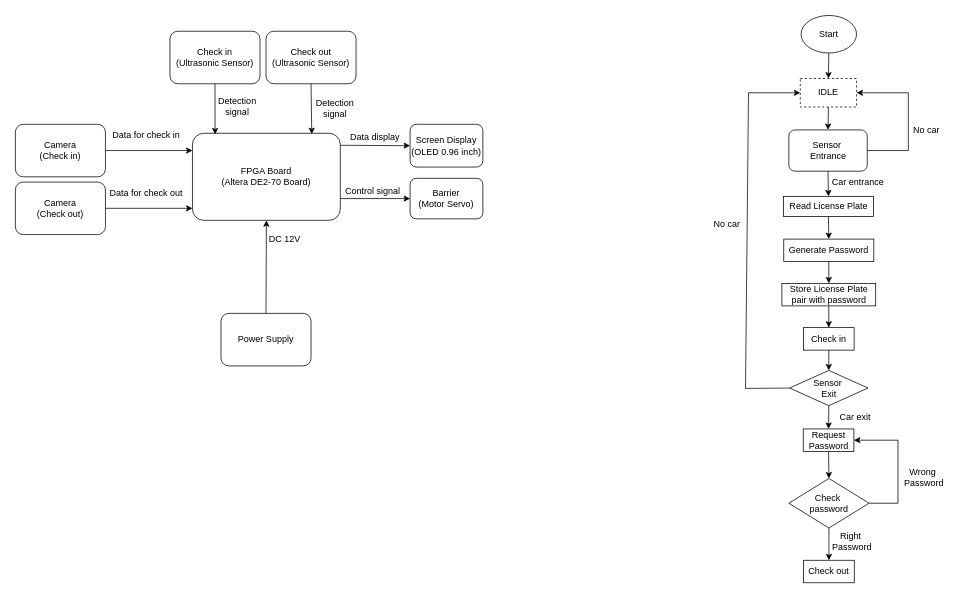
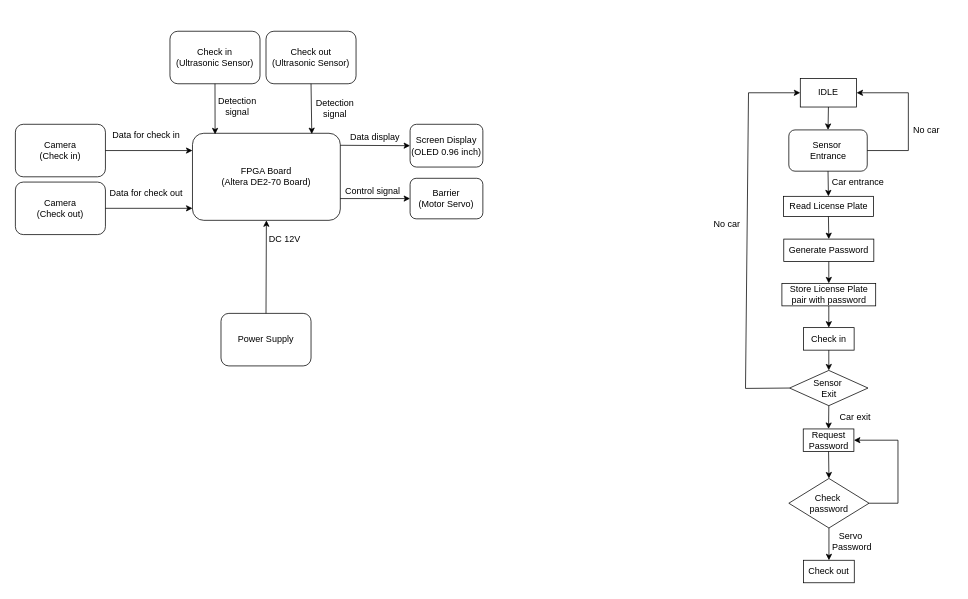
- <mxCell id="24" value="Start" style="ellipse;whiteSpace=wrap;html=1;" vertex="1" parent="1"><mxGeometry x="1067" y="20" width="74" height="50" as="geometry" /></mxCell>
- <mxCell id="26" value="" style="endArrow=classic;html=1;rounded=0;exitX=0.5;exitY=1;exitDx=0;exitDy=0;entryX=0.5;entryY=0;entryDx=0;entryDy=0;" edge="1" parent="1" source="24" target="25"><mxGeometry width="50" height="50" relative="1" as="geometry"><mxPoint x="1157" y="105" as="sourcePoint" /><mxPoint x="1207" y="55" as="targetPoint" /></mxGeometry></mxCell>
- <mxCell id="25" value="IDLE" style="rounded=0;whiteSpace=wrap;html=1;dashed=1;" vertex="1" parent="1"><mxGeometry x="1066" y="104" width="75" height="38" as="geometry" /></mxCell>
+ <mxCell id="25" value="IDLE" style="rounded=0;whiteSpace=wrap;html=1;" vertex="1" parent="1"><mxGeometry x="1066" y="104" width="75" height="38" as="geometry" /></mxCell>
- <mxCell id="49" value="Wrong&amp;nbsp;&lt;div&gt;Password&lt;/div&gt;" style="text;html=1;align=center;verticalAlign=middle;whiteSpace=wrap;rounded=0;" vertex="1" parent="1"><mxGeometry x="1195.19" y="621" width="72" height="30" as="geometry" /></mxCell>
- <mxCell id="50" value="Right&amp;nbsp;&lt;div&gt;Password&lt;/div&gt;" style="text;html=1;align=center;verticalAlign=middle;whiteSpace=wrap;rounded=0;" vertex="1" parent="1"><mxGeometry x="1102.19" y="706" width="66" height="30" as="geometry" /></mxCell>
+ <mxCell id="50" value="Servo&amp;nbsp;&lt;div&gt;Password&lt;/div&gt;" style="text;html=1;align=center;verticalAlign=middle;whiteSpace=wrap;rounded=0;" vertex="1" parent="1"><mxGeometry x="1102.19" y="706" width="66" height="30" as="geometry" /></mxCell>
